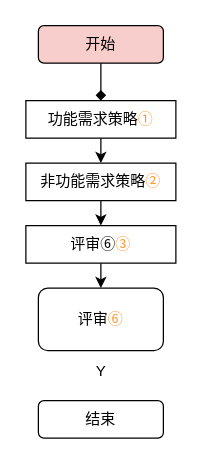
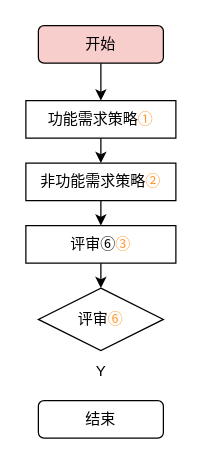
- <mxCell id="2" style="edgeStyle=orthogonalEdgeStyle;rounded=0;orthogonalLoop=1;jettySize=auto;html=1;exitX=0.5;exitY=1;exitDx=0;exitDy=0;endArrow=diamond;" edge="1" parent="1" source="3" target="5"><mxGeometry relative="1" as="geometry" /></mxCell>
+ <mxCell id="2" style="edgeStyle=orthogonalEdgeStyle;rounded=0;orthogonalLoop=1;jettySize=auto;html=1;exitX=0.5;exitY=1;exitDx=0;exitDy=0;" edge="1" parent="1" source="3" target="5"><mxGeometry relative="1" as="geometry" /></mxCell>
- <mxCell id="10" value="评审&lt;span style=&quot;color: rgb(255 , 153 , 51)&quot;&gt;⑥&lt;/span&gt;" style="whiteSpace=wrap;html=1;rounded=1;" vertex="1" parent="1"><mxGeometry x="30" y="230" width="100" height="50" as="geometry" /></mxCell>
+ <mxCell id="10" value="评审&lt;span style=&quot;color: rgb(255 , 153 , 51)&quot;&gt;⑥&lt;/span&gt;" style="rhombus;whiteSpace=wrap;html=1;" vertex="1" parent="1"><mxGeometry x="30" y="230" width="100" height="50" as="geometry" /></mxCell>
